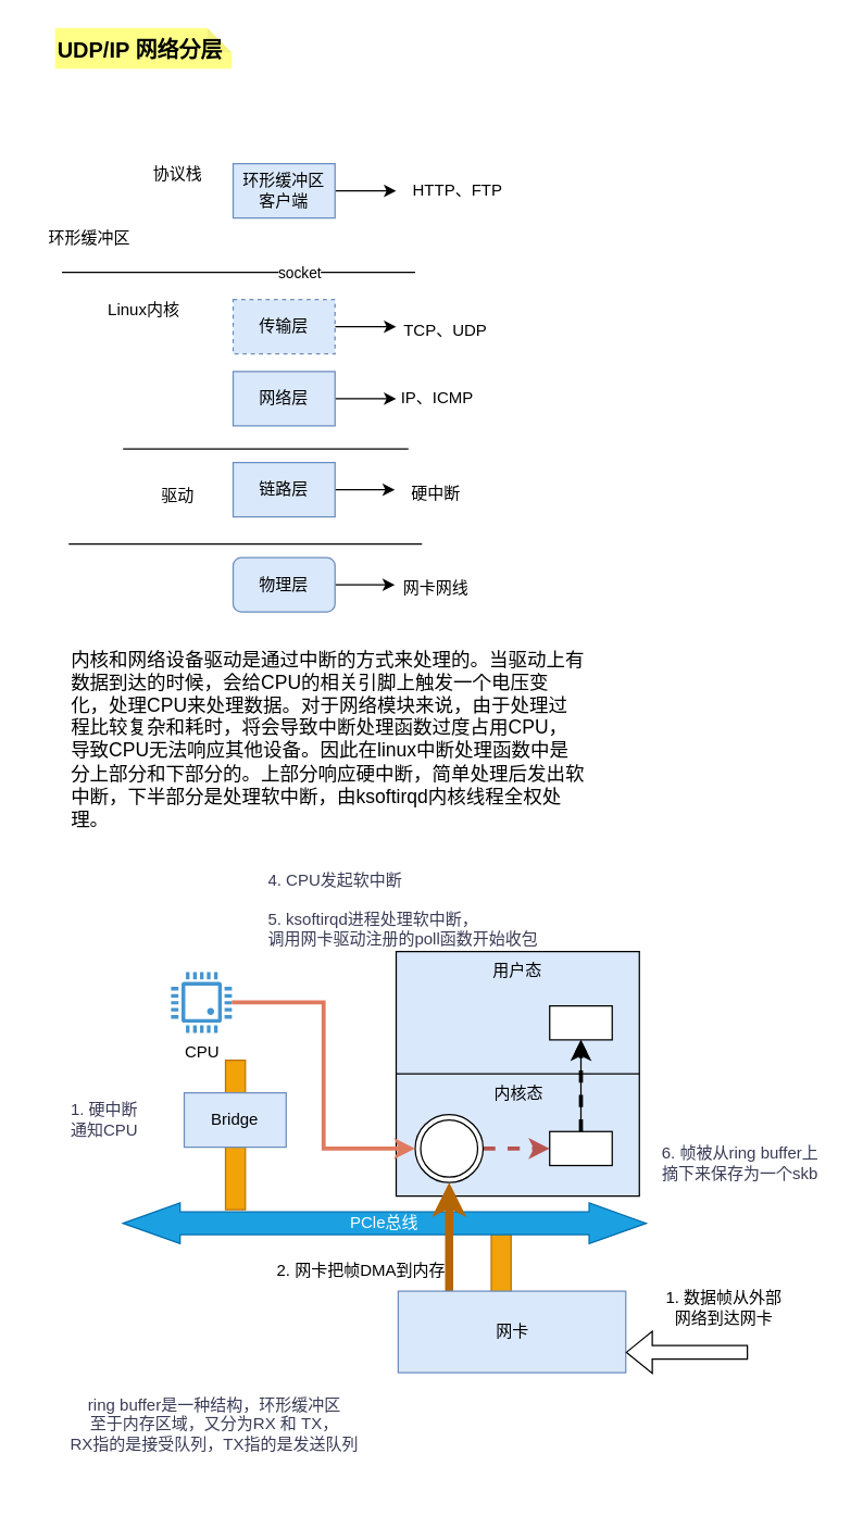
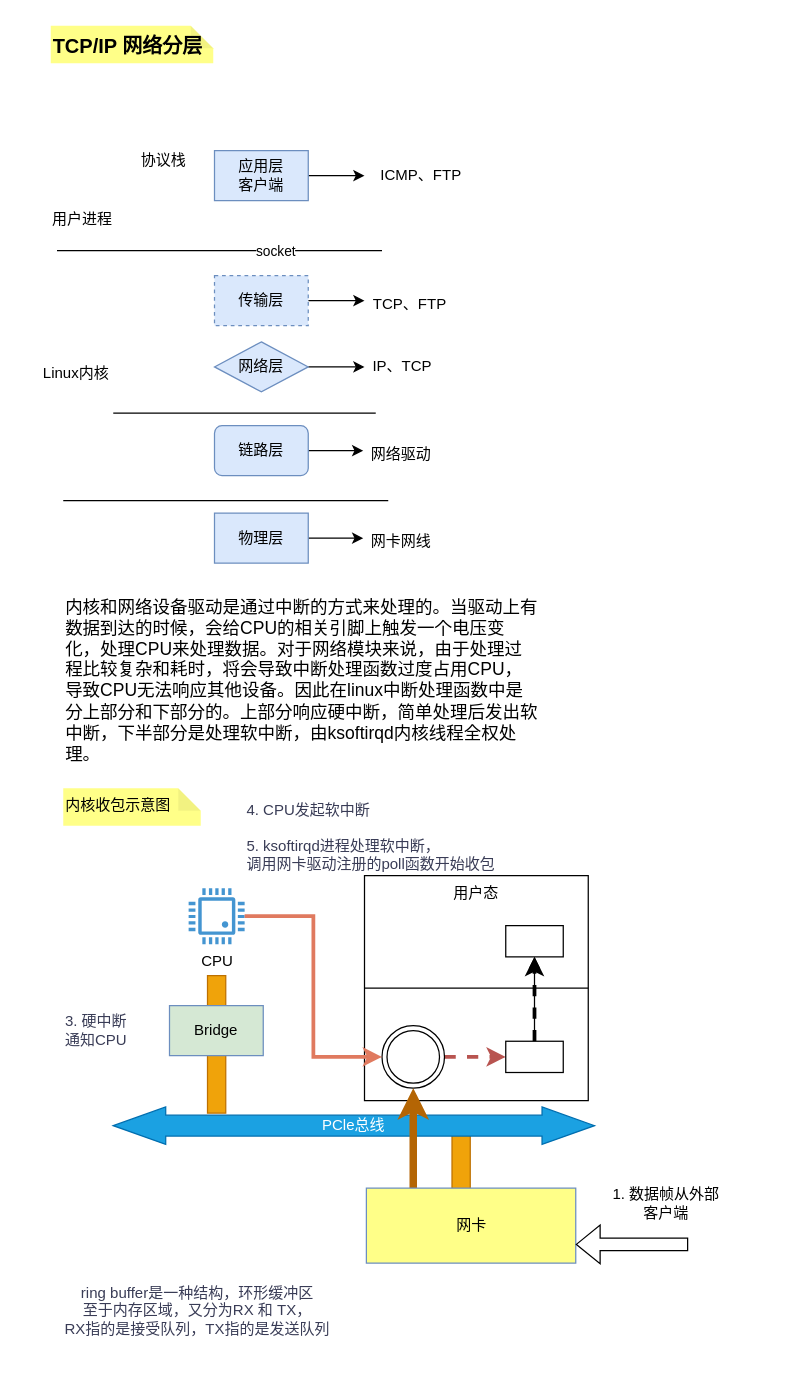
- <mxCell id="4" value="UDP/IP 网络分层" style="shape=note;whiteSpace=wrap;html=1;backgroundOutline=1;darkOpacity=0.05;fillColor=#ffff88;strokeColor=none;horizontal=1;align=left;verticalAlign=top;size=18;fontSize=16;fontStyle=1" vertex="1" parent="1"><mxGeometry x="40" y="20" width="130" height="30" as="geometry" /></mxCell>
+ <mxCell id="4" value="TCP/IP 网络分层" style="shape=note;whiteSpace=wrap;html=1;backgroundOutline=1;darkOpacity=0.05;fillColor=#ffff88;strokeColor=none;horizontal=1;align=left;verticalAlign=top;size=18;fontSize=16;fontStyle=1" vertex="1" parent="1"><mxGeometry x="40" y="20" width="130" height="30" as="geometry" /></mxCell>
- <mxCell id="6" value="环形缓冲区&lt;div&gt;客户端&lt;/div&gt;" style="rounded=0;whiteSpace=wrap;html=1;align=center;verticalAlign=middle;fillColor=#dae8fc;strokeColor=#6c8ebf;" vertex="1" parent="1"><mxGeometry x="171" y="120" width="75" height="40" as="geometry" /></mxCell>
+ <mxCell id="6" value="应用层&lt;div&gt;客户端&lt;/div&gt;" style="rounded=0;whiteSpace=wrap;html=1;align=center;verticalAlign=middle;fillColor=#dae8fc;strokeColor=#6c8ebf;" vertex="1" parent="1"><mxGeometry x="171" y="120" width="75" height="40" as="geometry" /></mxCell>
- <mxCell id="8" value="HTTP、FTP" style="text;html=1;align=center;verticalAlign=middle;resizable=0;points=[];autosize=1;strokeColor=none;fillColor=none;" vertex="1" parent="1"><mxGeometry x="291" y="125" width="90" height="30" as="geometry" /></mxCell>
+ <mxCell id="8" value="ICMP、FTP" style="text;html=1;align=center;verticalAlign=middle;resizable=0;points=[];autosize=1;strokeColor=none;fillColor=none;" vertex="1" parent="1"><mxGeometry x="291" y="125" width="90" height="30" as="geometry" /></mxCell>
- <mxCell id="9" value="环形缓冲区" style="text;html=1;align=center;verticalAlign=middle;resizable=0;points=[];autosize=1;strokeColor=none;fillColor=none;" vertex="1" parent="1"><mxGeometry x="30" y="160" width="70" height="30" as="geometry" /></mxCell>
+ <mxCell id="9" value="用户进程" style="text;html=1;align=center;verticalAlign=middle;resizable=0;points=[];autosize=1;strokeColor=none;fillColor=none;" vertex="1" parent="1"><mxGeometry x="30" y="160" width="70" height="30" as="geometry" /></mxCell>
- <mxCell id="10" value="Linux内核" style="text;html=1;align=center;verticalAlign=middle;resizable=0;points=[];autosize=1;strokeColor=none;fillColor=none;" vertex="1" parent="1"><mxGeometry x="65" y="213" width="80" height="30" as="geometry" /></mxCell>
+ <mxCell id="10" value="Linux内核" style="text;html=1;align=center;verticalAlign=middle;resizable=0;points=[];autosize=1;strokeColor=none;fillColor=none;" vertex="1" parent="1"><mxGeometry x="20" y="283" width="80" height="30" as="geometry" /></mxCell>
- <mxCell id="21" value="TCP、UDP" style="text;html=1;align=center;verticalAlign=middle;resizable=0;points=[];autosize=1;strokeColor=none;fillColor=none;" vertex="1" parent="1"><mxGeometry x="287" y="228" width="80" height="30" as="geometry" /></mxCell>
+ <mxCell id="21" value="TCP、FTP" style="text;html=1;align=center;verticalAlign=middle;resizable=0;points=[];autosize=1;strokeColor=none;fillColor=none;" vertex="1" parent="1"><mxGeometry x="287" y="228" width="80" height="30" as="geometry" /></mxCell>
- <mxCell id="14" value="网络层" style="rounded=0;whiteSpace=wrap;html=1;align=center;verticalAlign=middle;fillColor=#dae8fc;strokeColor=#6c8ebf;" vertex="1" parent="1"><mxGeometry x="171" y="273" width="75" height="40" as="geometry" /></mxCell>
+ <mxCell id="14" value="网络层" style="rhombus;whiteSpace=wrap;html=1;align=center;verticalAlign=middle;fillColor=#dae8fc;strokeColor=#6c8ebf;" vertex="1" parent="1"><mxGeometry x="171" y="273" width="75" height="40" as="geometry" /></mxCell>
- <mxCell id="22" value="IP、ICMP" style="text;html=1;align=center;verticalAlign=middle;resizable=0;points=[];autosize=1;strokeColor=none;fillColor=none;" vertex="1" parent="1"><mxGeometry x="281" y="278" width="80" height="30" as="geometry" /></mxCell>
+ <mxCell id="22" value="IP、TCP" style="text;html=1;align=center;verticalAlign=middle;resizable=0;points=[];autosize=1;strokeColor=none;fillColor=none;" vertex="1" parent="1"><mxGeometry x="281" y="278" width="80" height="30" as="geometry" /></mxCell>
- <mxCell id="16" value="链路层" style="rounded=0;whiteSpace=wrap;html=1;align=center;verticalAlign=middle;fillColor=#dae8fc;strokeColor=#6c8ebf;" vertex="1" parent="1"><mxGeometry x="171" y="340" width="75" height="40" as="geometry" /></mxCell>
+ <mxCell id="16" value="链路层" style="whiteSpace=wrap;html=1;align=center;verticalAlign=middle;fillColor=#dae8fc;strokeColor=#6c8ebf;rounded=1;" vertex="1" parent="1"><mxGeometry x="171" y="340" width="75" height="40" as="geometry" /></mxCell>
- <mxCell id="26" value="硬中断" style="text;html=1;align=center;verticalAlign=middle;resizable=0;points=[];autosize=1;strokeColor=none;fillColor=none;" vertex="1" parent="1"><mxGeometry x="285" y="348" width="70" height="30" as="geometry" /></mxCell>
+ <mxCell id="26" value="网络驱动" style="text;html=1;align=center;verticalAlign=middle;resizable=0;points=[];autosize=1;strokeColor=none;fillColor=none;" vertex="1" parent="1"><mxGeometry x="285" y="348" width="70" height="30" as="geometry" /></mxCell>
- <mxCell id="25" value="驱动" style="text;html=1;align=center;verticalAlign=middle;resizable=0;points=[];autosize=1;strokeColor=none;fillColor=none;" vertex="1" parent="1"><mxGeometry x="105" y="350" width="50" height="30" as="geometry" /></mxCell>
- <mxCell id="18" value="物理层" style="whiteSpace=wrap;html=1;align=center;verticalAlign=middle;fillColor=#dae8fc;strokeColor=#6c8ebf;rounded=1;" vertex="1" parent="1"><mxGeometry x="171" y="410" width="75" height="40" as="geometry" /></mxCell>
+ <mxCell id="18" value="物理层" style="rounded=0;whiteSpace=wrap;html=1;align=center;verticalAlign=middle;fillColor=#dae8fc;strokeColor=#6c8ebf;" vertex="1" parent="1"><mxGeometry x="171" y="410" width="75" height="40" as="geometry" /></mxCell>
+ <mxCell id="29" value="内核收包示意图" style="shape=note;whiteSpace=wrap;html=1;backgroundOutline=1;darkOpacity=0.05;fillColor=#ffff88;strokeColor=none;horizontal=1;align=left;verticalAlign=top;size=18;" vertex="1" parent="1"><mxGeometry x="50" y="630" width="110" height="30" as="geometry" /></mxCell>
- <mxCell id="30" value="CPU" style="pointerEvents=1;shadow=0;dashed=0;html=1;strokeColor=none;fillColor=#4495D1;labelPosition=center;verticalLabelPosition=bottom;verticalAlign=top;align=center;outlineConnect=0;shape=mxgraph.veeam.cpu;" vertex="1" parent="1"><mxGeometry x="125.3" y="715" width="44.8" height="44.8" as="geometry" /></mxCell>
+ <mxCell id="30" value="CPU" style="pointerEvents=1;shadow=0;dashed=0;html=1;strokeColor=none;fillColor=#4495D1;labelPosition=center;verticalLabelPosition=bottom;verticalAlign=top;align=center;outlineConnect=0;shape=mxgraph.veeam.cpu;" vertex="1" parent="1"><mxGeometry x="150.3" y="710" width="44.8" height="44.8" as="geometry" /></mxCell>
- <mxCell id="33" value="用户态" style="rounded=0;whiteSpace=wrap;html=1;align=center;verticalAlign=top;fillColor=#dae8fc;" vertex="1" parent="1"><mxGeometry x="291" y="700" width="179" height="180" as="geometry" /></mxCell>
+ <mxCell id="33" value="用户态" style="rounded=0;whiteSpace=wrap;html=1;align=center;verticalAlign=top;" vertex="1" parent="1"><mxGeometry x="291" y="700" width="179" height="180" as="geometry" /></mxCell>
- <mxCell id="35" value="内核态" style="text;html=1;align=center;verticalAlign=middle;resizable=0;points=[];autosize=1;strokeColor=none;fillColor=none;" vertex="1" parent="1"><mxGeometry x="350.5" y="790" width="60" height="30" as="geometry" /></mxCell>
- <mxCell id="47" value="1. 硬中断&lt;div&gt;通知CPU&lt;/div&gt;" style="text;html=1;align=center;verticalAlign=middle;resizable=0;points=[];autosize=1;strokeColor=none;fillColor=none;fontColor=#393C56;" vertex="1" parent="1"><mxGeometry x="40" y="800" width="72" height="48" as="geometry" /></mxCell>
+ <mxCell id="47" value="3. 硬中断&lt;div&gt;通知CPU&lt;/div&gt;" style="text;html=1;align=center;verticalAlign=middle;resizable=0;points=[];autosize=1;strokeColor=none;fillColor=none;fontColor=#393C56;" vertex="1" parent="1"><mxGeometry x="40" y="800" width="72" height="48" as="geometry" /></mxCell>
- <mxCell id="32" value="Bridge" style="rounded=0;whiteSpace=wrap;html=1;align=center;verticalAlign=middle;fillColor=#dae8fc;strokeColor=#6c8ebf;" vertex="1" parent="1"><mxGeometry x="135" y="804" width="75" height="40" as="geometry" /></mxCell>
+ <mxCell id="32" value="Bridge" style="rounded=0;whiteSpace=wrap;html=1;align=center;verticalAlign=middle;fillColor=#d5e8d4;strokeColor=#6c8ebf;" vertex="1" parent="1"><mxGeometry x="135" y="804" width="75" height="40" as="geometry" /></mxCell>
- <mxCell id="50" value="6. 帧被从ring buffer上&lt;div&gt;摘下来保存为一个skb&lt;/div&gt;" style="text;html=1;align=center;verticalAlign=middle;resizable=0;points=[];autosize=1;strokeColor=none;fillColor=none;fontColor=#393C56;" vertex="1" parent="1"><mxGeometry x="475" y="832" width="138" height="48" as="geometry" /></mxCell>
- <mxCell id="46" value="2. 网卡把帧DMA到内存" style="text;html=1;align=center;verticalAlign=middle;resizable=0;points=[];autosize=1;strokeColor=none;fillColor=none;" vertex="1" parent="1"><mxGeometry x="190" y="920" width="150" height="30" as="geometry" /></mxCell>
- <mxCell id="45" value="1. 数据帧从外部&lt;div&gt;网络到达网卡&lt;/div&gt;" style="text;html=1;align=center;verticalAlign=middle;resizable=0;points=[];autosize=1;strokeColor=none;fillColor=none;" vertex="1" parent="1"><mxGeometry x="478" y="938" width="108" height="48" as="geometry" /></mxCell>
+ <mxCell id="45" value="1. 数据帧从外部&lt;div&gt;客户端&lt;/div&gt;" style="text;html=1;align=center;verticalAlign=middle;resizable=0;points=[];autosize=1;strokeColor=none;fillColor=none;" vertex="1" parent="1"><mxGeometry x="478" y="938" width="108" height="48" as="geometry" /></mxCell>
- <mxCell id="43" value="网卡" style="rounded=0;whiteSpace=wrap;html=1;align=center;verticalAlign=middle;fillColor=#dae8fc;strokeColor=#6c8ebf;" vertex="1" parent="1"><mxGeometry x="292.5" y="950" width="167.5" height="60" as="geometry" /></mxCell>
+ <mxCell id="43" value="网卡" style="rounded=0;whiteSpace=wrap;html=1;align=center;verticalAlign=middle;fillColor=#ffff88;strokeColor=#6c8ebf;" vertex="1" parent="1"><mxGeometry x="292.5" y="950" width="167.5" height="60" as="geometry" /></mxCell>
